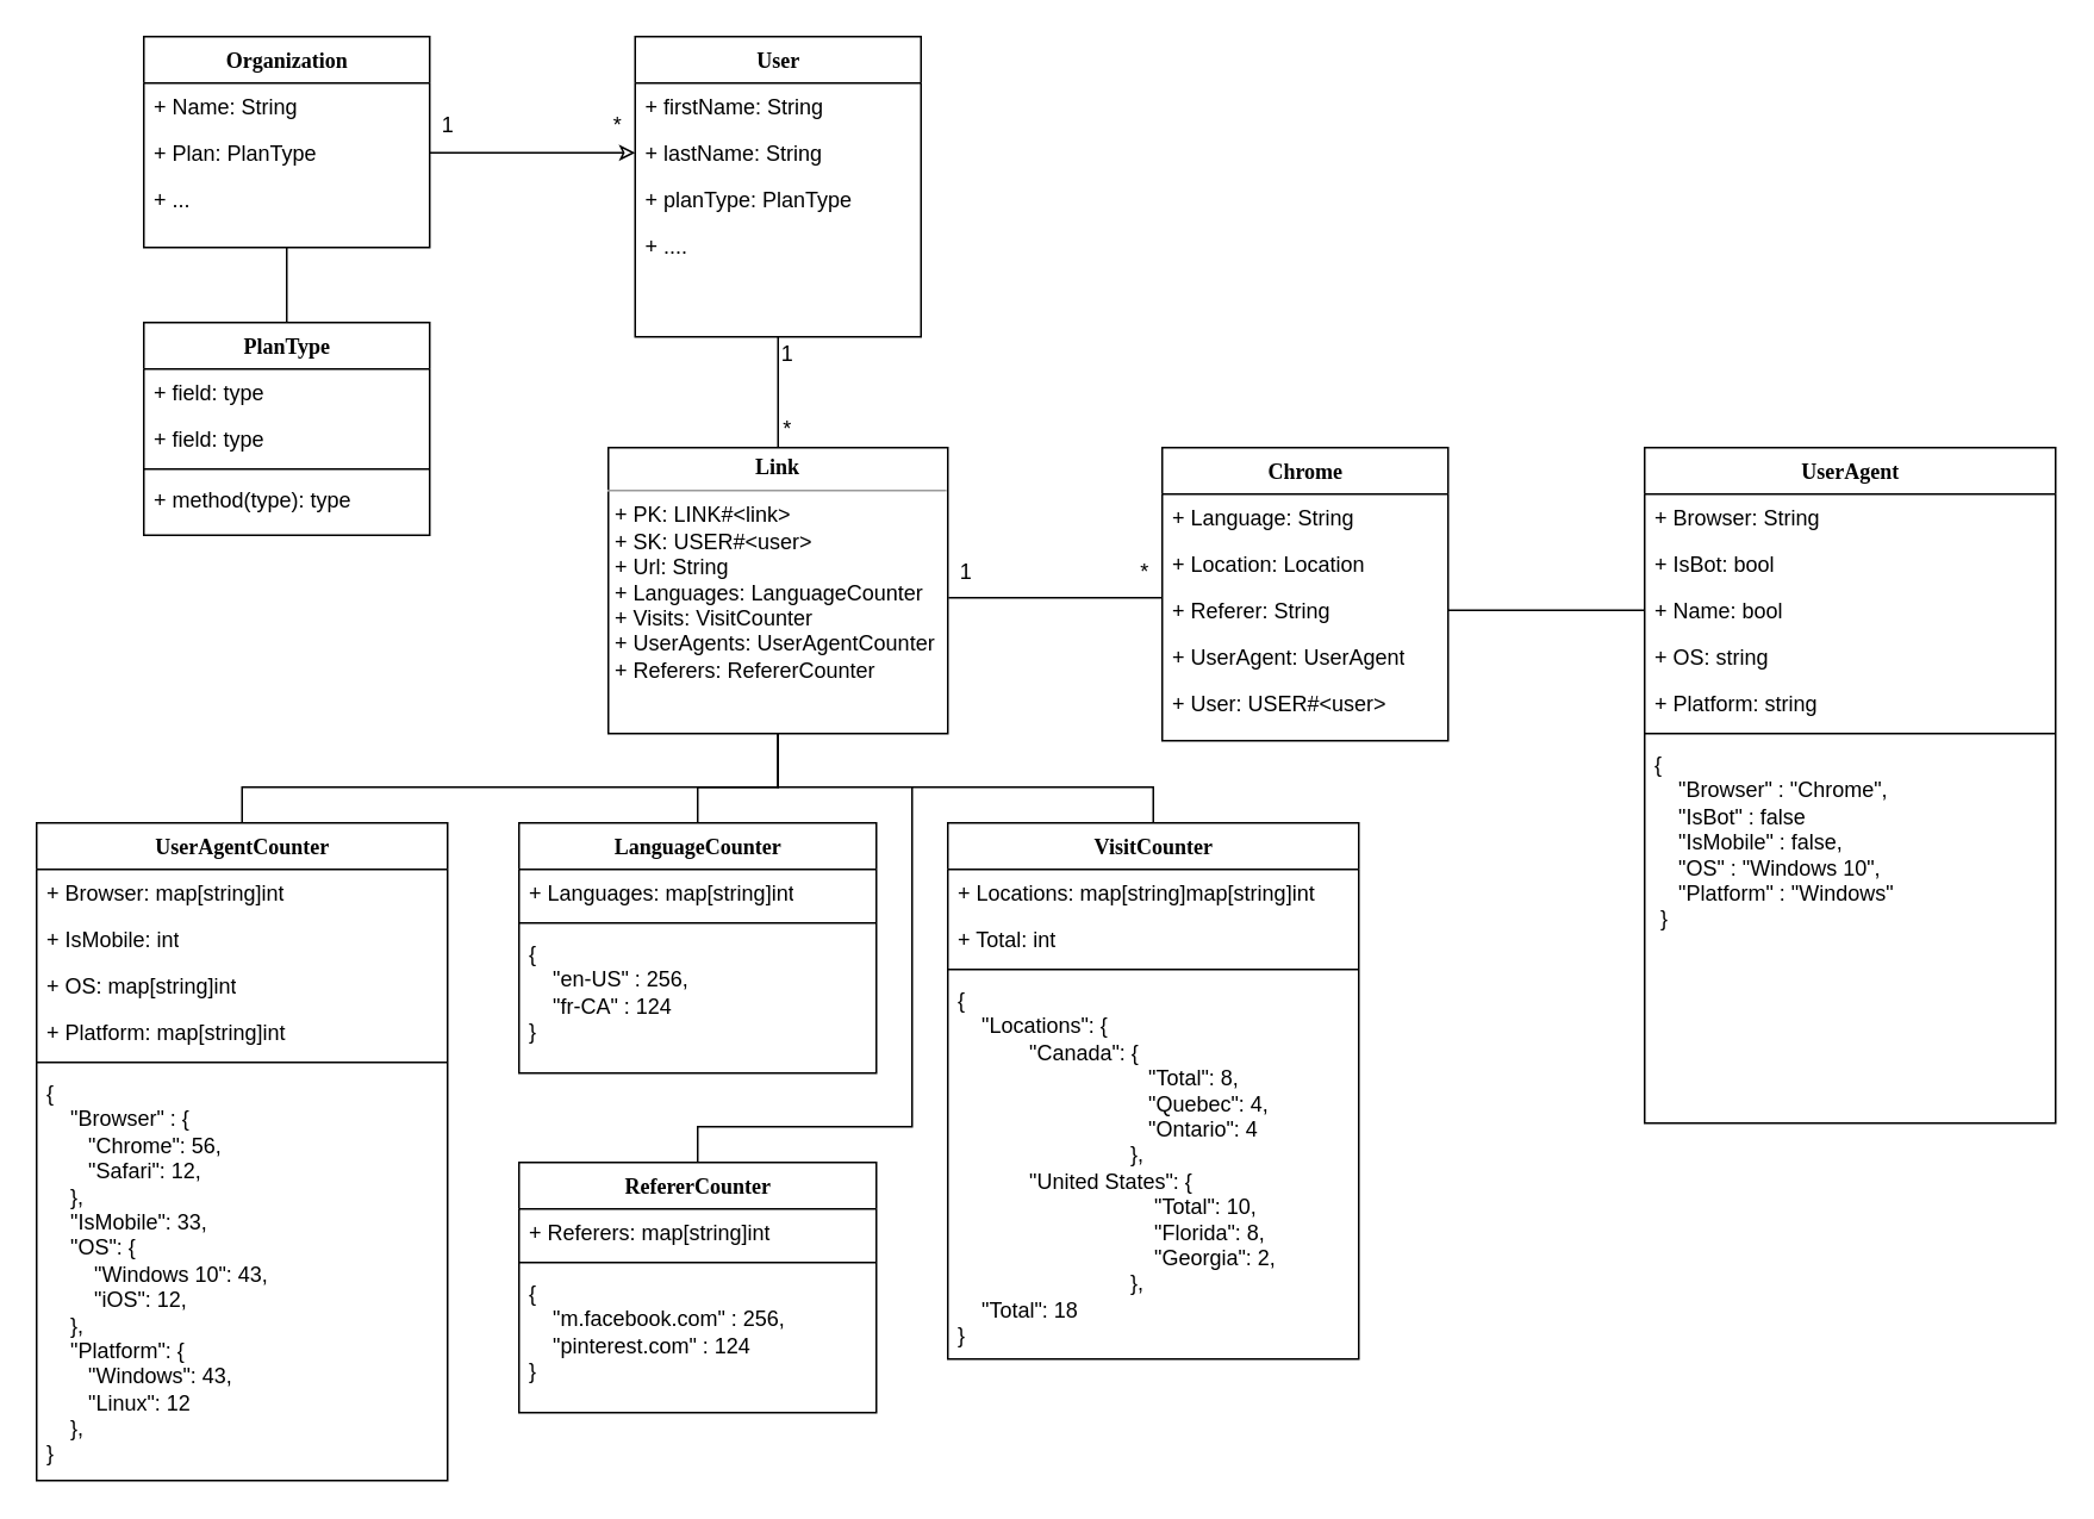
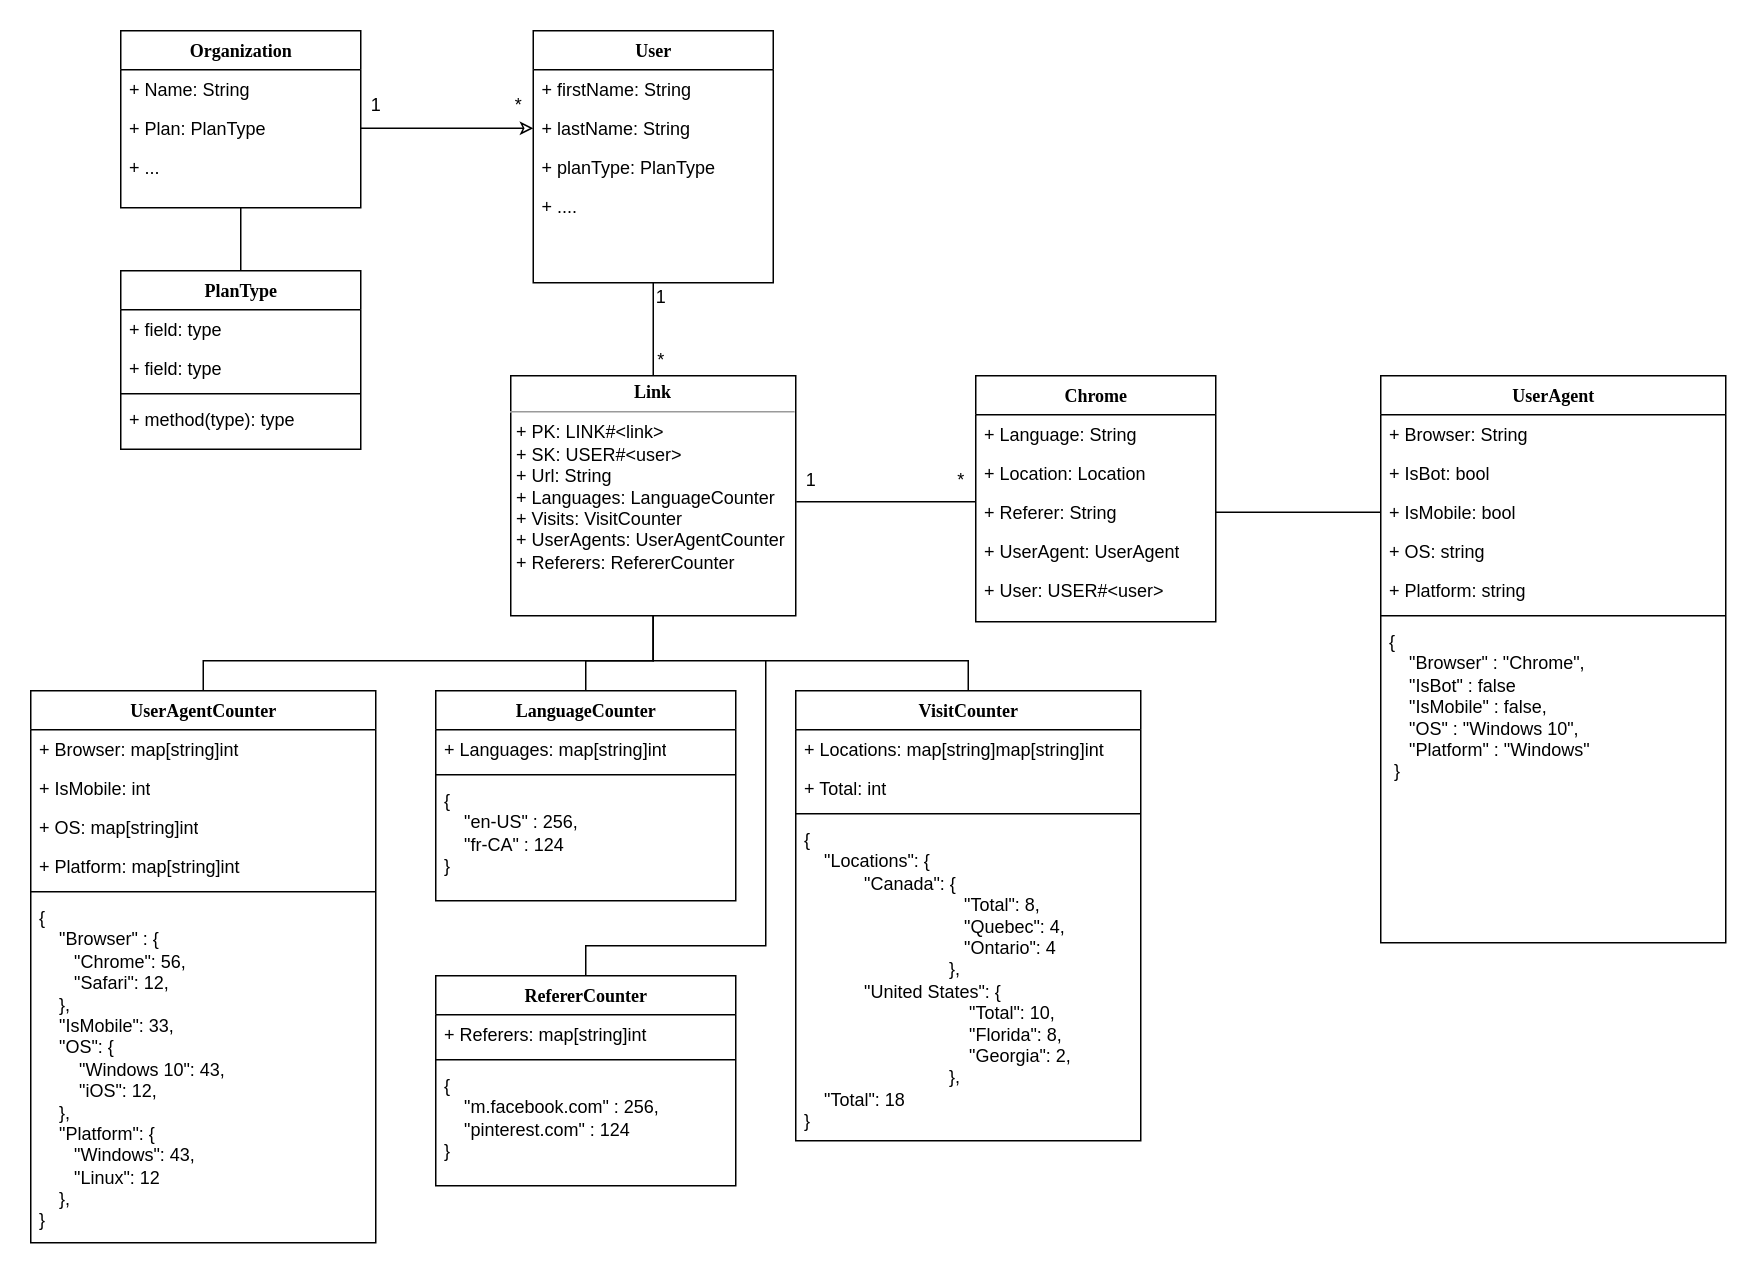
- <mxCell id="38" value="+ Name: bool" style="text;html=1;strokeColor=none;fillColor=none;align=left;verticalAlign=top;spacingLeft=4;spacingRight=4;whiteSpace=wrap;overflow=hidden;rotatable=0;points=[[0,0.5],[1,0.5]];portConstraint=eastwest;" parent="35" vertex="1"><mxGeometry y="78" width="230" height="26" as="geometry" /></mxCell>
+ <mxCell id="38" value="+ IsMobile: bool" style="text;html=1;strokeColor=none;fillColor=none;align=left;verticalAlign=top;spacingLeft=4;spacingRight=4;whiteSpace=wrap;overflow=hidden;rotatable=0;points=[[0,0.5],[1,0.5]];portConstraint=eastwest;" parent="35" vertex="1"><mxGeometry y="78" width="230" height="26" as="geometry" /></mxCell>
